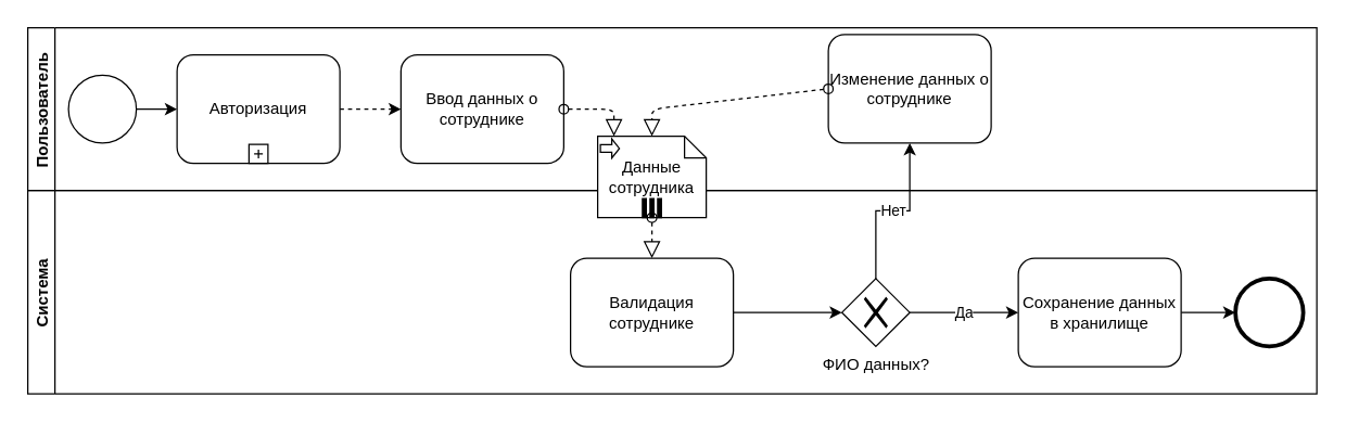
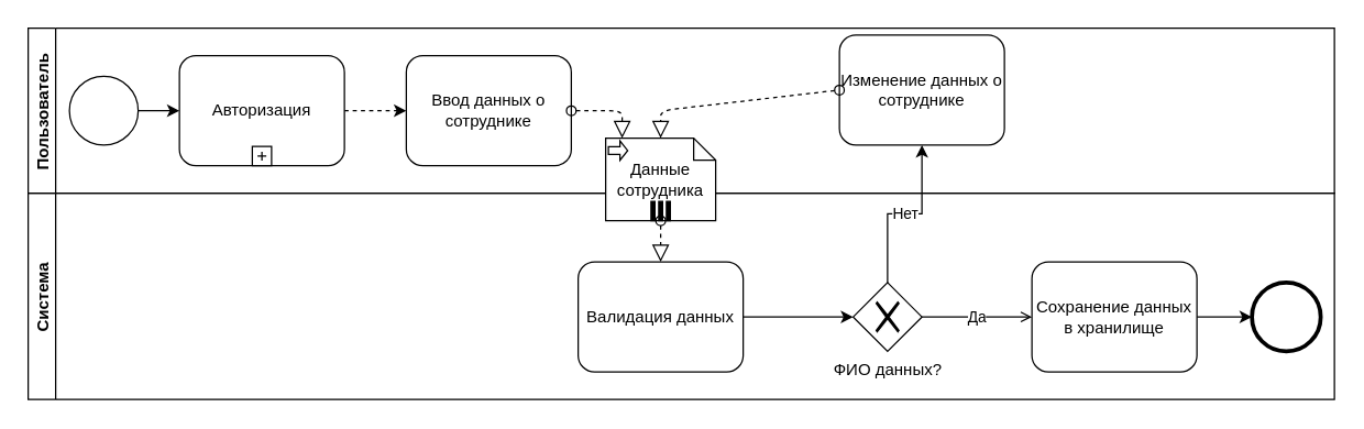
- <mxCell id="4" value="Валидация сотруднике" style="shape=ext;rounded=1;html=1;whiteSpace=wrap;" vertex="1" parent="2"><mxGeometry x="400" y="50" width="120" height="80" as="geometry" /></mxCell>
+ <mxCell id="4" value="Валидация данных" style="shape=ext;rounded=1;html=1;whiteSpace=wrap;" vertex="1" parent="2"><mxGeometry x="400" y="50" width="120" height="80" as="geometry" /></mxCell>
- <mxCell id="5" value="Да" style="edgeStyle=orthogonalEdgeStyle;rounded=0;orthogonalLoop=1;jettySize=auto;html=1;" edge="1" parent="2" source="6" target="8"><mxGeometry relative="1" as="geometry" /></mxCell>
+ <mxCell id="5" value="Да" style="edgeStyle=orthogonalEdgeStyle;rounded=0;orthogonalLoop=1;jettySize=auto;html=1;endArrow=open;" edge="1" parent="2" source="6" target="8"><mxGeometry relative="1" as="geometry" /></mxCell>
